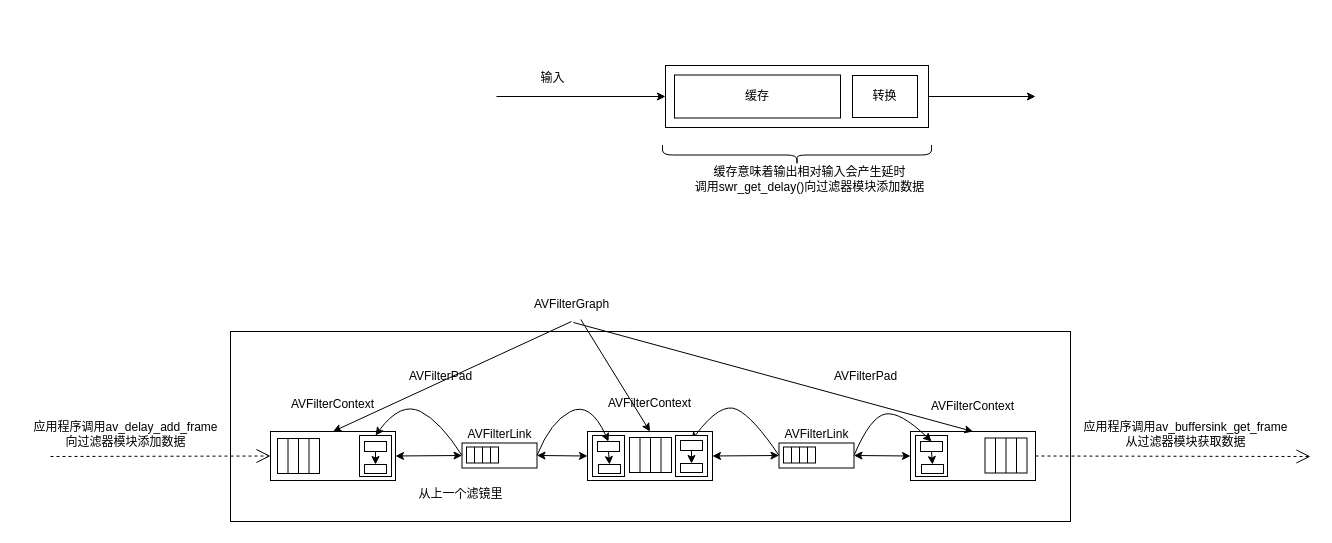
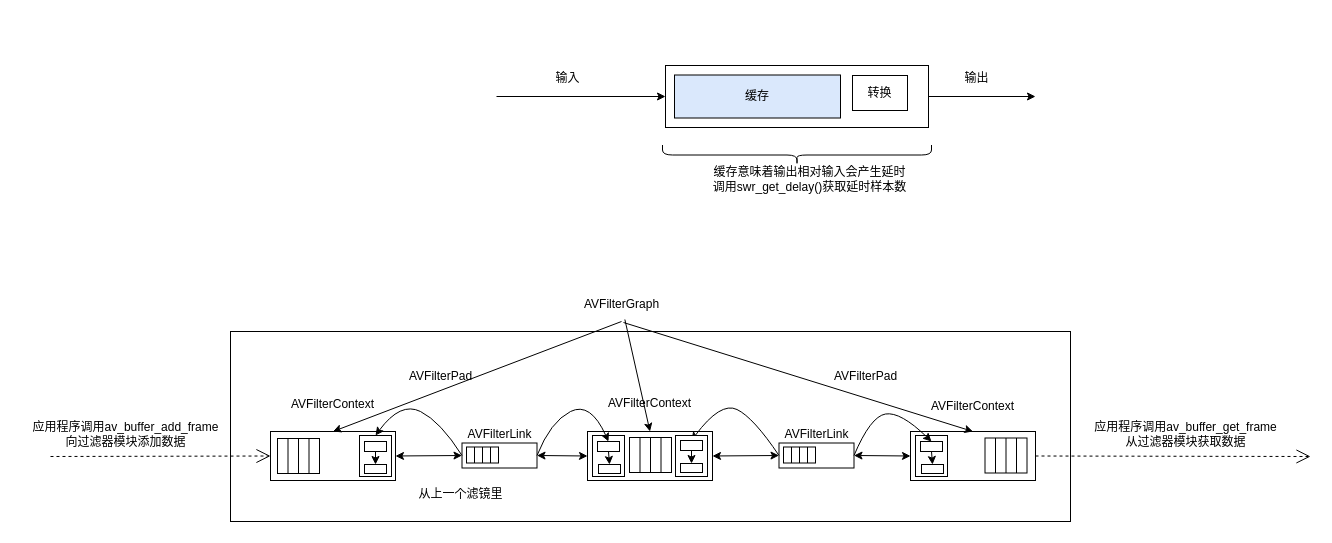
- <mxCell id="6" value="输入" style="text;html=1;align=center;verticalAlign=middle;resizable=0;points=[];autosize=1;strokeColor=none;fillColor=none;" parent="1" vertex="1"><mxGeometry x="531" y="65" width="42" height="26" as="geometry" /></mxCell>
+ <mxCell id="6" value="输入" style="text;html=1;align=center;verticalAlign=middle;resizable=0;points=[];autosize=1;strokeColor=none;fillColor=none;" parent="1" vertex="1"><mxGeometry x="546" y="65" width="42" height="26" as="geometry" /></mxCell>
+ <mxCell id="7" value="输出" style="text;html=1;align=center;verticalAlign=middle;resizable=0;points=[];autosize=1;strokeColor=none;fillColor=none;" parent="1" vertex="1"><mxGeometry x="955" y="65" width="42" height="26" as="geometry" /></mxCell>
- <mxCell id="8" value="缓存" style="rounded=0;whiteSpace=wrap;html=1;" parent="1" vertex="1"><mxGeometry x="674" y="74.5" width="166" height="43" as="geometry" /></mxCell>
+ <mxCell id="8" value="缓存" style="rounded=0;whiteSpace=wrap;html=1;fillColor=#dae8fc;" parent="1" vertex="1"><mxGeometry x="674" y="74.5" width="166" height="43" as="geometry" /></mxCell>
- <mxCell id="11" value="转换" style="rounded=0;whiteSpace=wrap;html=1;" parent="1" vertex="1"><mxGeometry x="852" y="75" width="65" height="42" as="geometry" /></mxCell>
+ <mxCell id="11" value="转换" style="rounded=0;whiteSpace=wrap;html=1;" parent="1" vertex="1"><mxGeometry x="852" y="75" width="55" height="35" as="geometry" /></mxCell>
- <mxCell id="10" value="缓存意味着输出相对输入会产生延时&lt;br&gt;调用swr_get_delay()向过滤器模块添加数据" style="text;html=1;align=center;verticalAlign=middle;resizable=0;points=[];autosize=1;strokeColor=none;fillColor=none;" parent="1" vertex="1"><mxGeometry x="703" y="158.5" width="211" height="41" as="geometry" /></mxCell>
+ <mxCell id="10" value="缓存意味着输出相对输入会产生延时&lt;br&gt;调用swr_get_delay()获取延时样本数" style="text;html=1;align=center;verticalAlign=middle;resizable=0;points=[];autosize=1;strokeColor=none;fillColor=none;" parent="1" vertex="1"><mxGeometry x="703" y="158.5" width="211" height="41" as="geometry" /></mxCell>
- <mxCell id="69" value="AVFilterGraph" style="text;html=1;align=center;verticalAlign=middle;resizable=0;points=[];autosize=1;strokeColor=none;fillColor=none;" vertex="1" parent="1"><mxGeometry x="521" y="289" width="100" height="30" as="geometry" /></mxCell>
+ <mxCell id="69" value="AVFilterGraph" style="text;html=1;align=center;verticalAlign=middle;resizable=0;points=[];autosize=1;strokeColor=none;fillColor=none;" vertex="1" parent="1"><mxGeometry x="571" y="289" width="100" height="30" as="geometry" /></mxCell>
- <mxCell id="72" value="应用程序调用av_delay_add_frame&lt;br&gt;向过滤器模块添加数据" style="text;html=1;align=center;verticalAlign=middle;resizable=0;points=[];autosize=1;strokeColor=none;fillColor=none;" vertex="1" parent="1"><mxGeometry x="20" y="413.5" width="210" height="40" as="geometry" /></mxCell>
+ <mxCell id="72" value="应用程序调用av_buffer_add_frame&lt;br&gt;向过滤器模块添加数据" style="text;html=1;align=center;verticalAlign=middle;resizable=0;points=[];autosize=1;strokeColor=none;fillColor=none;" vertex="1" parent="1"><mxGeometry x="20" y="413.5" width="210" height="40" as="geometry" /></mxCell>
- <mxCell id="73" value="应用程序调用av_buffersink_get_frame&lt;br&gt;从过滤器模块获取数据" style="text;html=1;align=center;verticalAlign=middle;resizable=0;points=[];autosize=1;strokeColor=none;fillColor=none;" vertex="1" parent="1"><mxGeometry x="1070" y="413.5" width="230" height="40" as="geometry" /></mxCell>
+ <mxCell id="73" value="应用程序调用av_buffer_get_frame&lt;br&gt;从过滤器模块获取数据" style="text;html=1;align=center;verticalAlign=middle;resizable=0;points=[];autosize=1;strokeColor=none;fillColor=none;" vertex="1" parent="1"><mxGeometry x="1070" y="413.5" width="230" height="40" as="geometry" /></mxCell>
